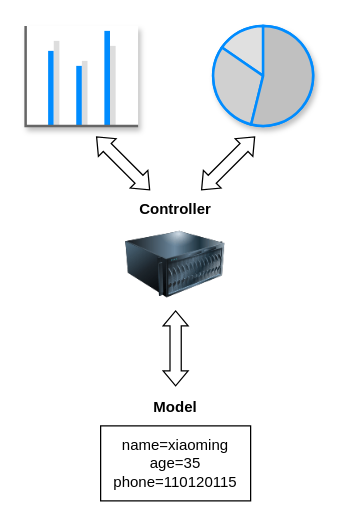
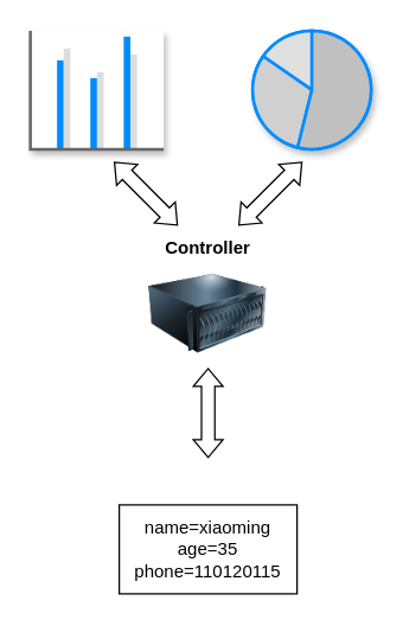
- <mxCell id="5" value="&lt;b&gt;Model&lt;/b&gt;" style="text;html=1;align=center;verticalAlign=middle;whiteSpace=wrap;rounded=0;" vertex="1" parent="1"><mxGeometry x="110" y="310" width="60" height="30" as="geometry" /></mxCell>
